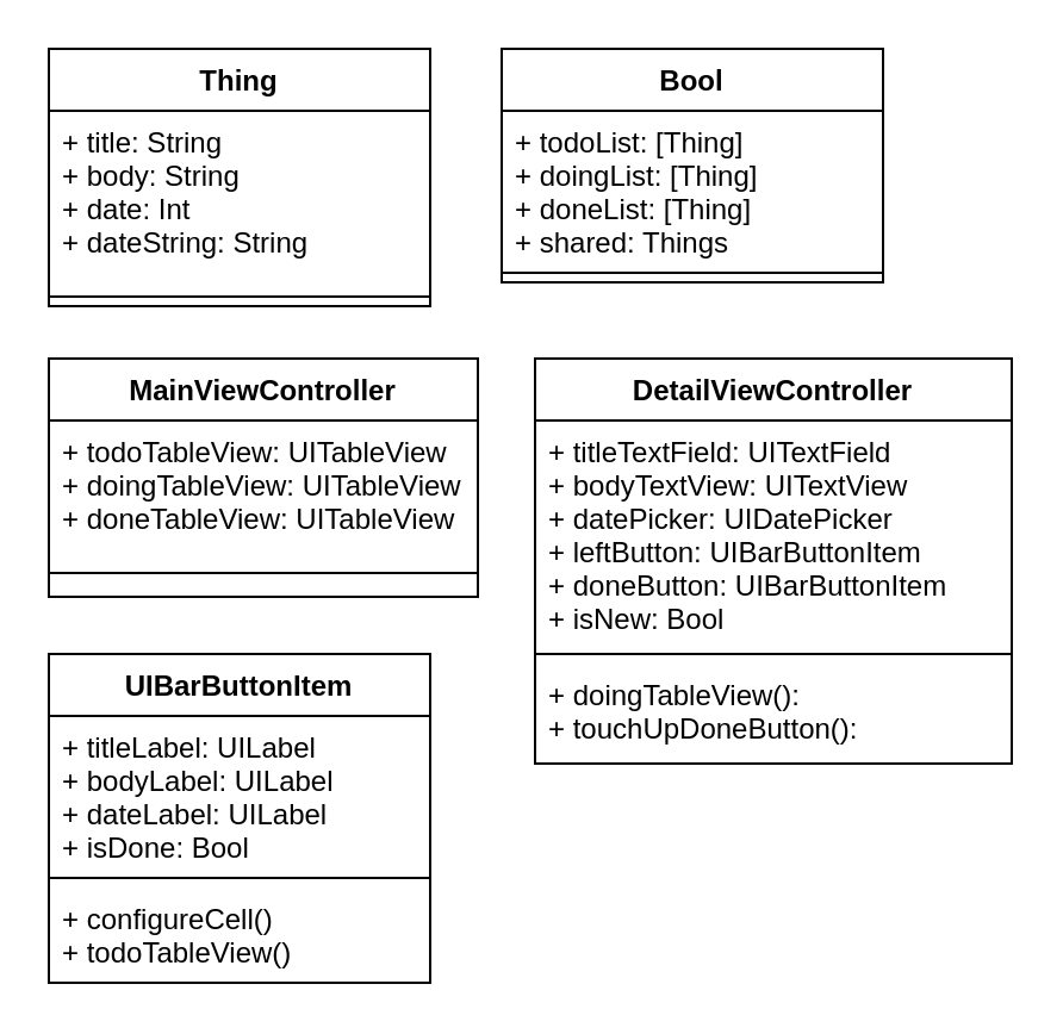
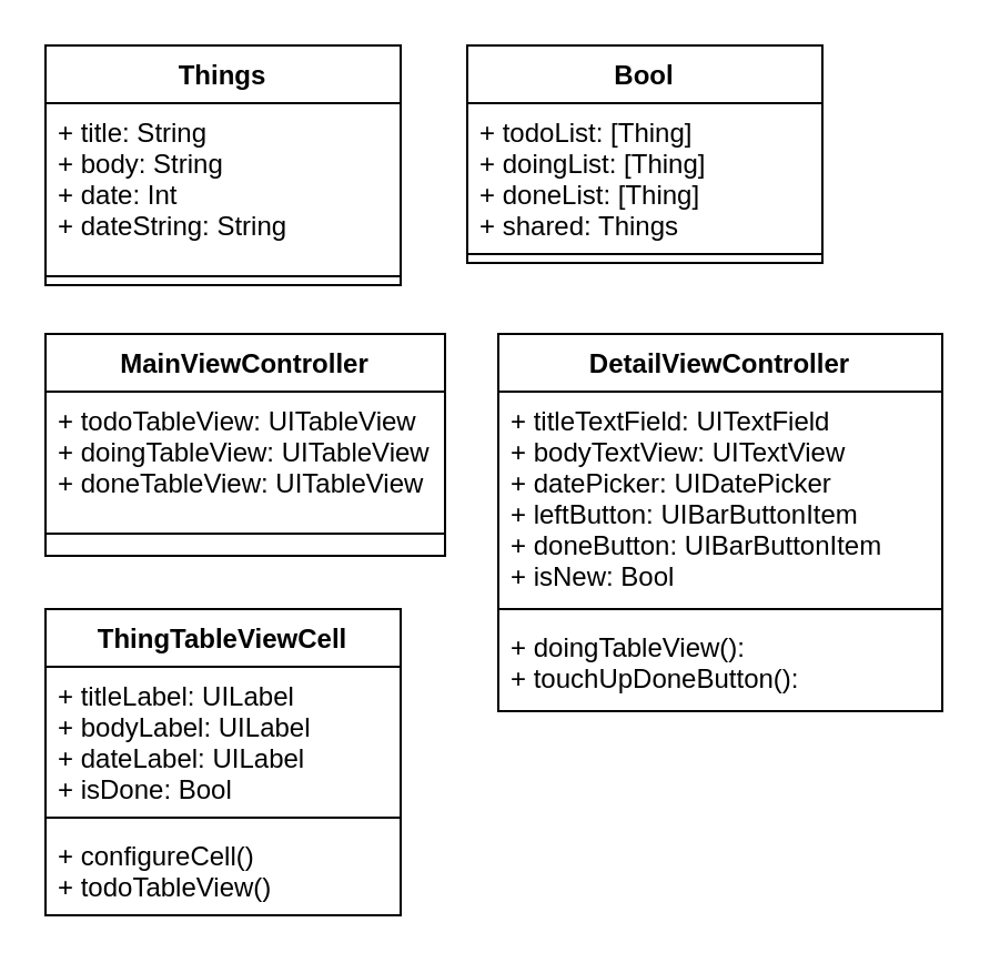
- <mxCell id="13" value="Thing" style="swimlane;fontStyle=1;align=center;verticalAlign=top;childLayout=stackLayout;horizontal=1;startSize=26;horizontalStack=0;resizeParent=1;resizeParentMax=0;resizeLast=0;collapsible=1;marginBottom=0;" vertex="1" parent="1"><mxGeometry x="20" y="20" width="160" height="108" as="geometry" /></mxCell>
+ <mxCell id="13" value="Things" style="swimlane;fontStyle=1;align=center;verticalAlign=top;childLayout=stackLayout;horizontal=1;startSize=26;horizontalStack=0;resizeParent=1;resizeParentMax=0;resizeLast=0;collapsible=1;marginBottom=0;" vertex="1" parent="1"><mxGeometry x="20" y="20" width="160" height="108" as="geometry" /></mxCell>
- <mxCell id="5" value="UIBarButtonItem" style="swimlane;fontStyle=1;align=center;verticalAlign=top;childLayout=stackLayout;horizontal=1;startSize=26;horizontalStack=0;resizeParent=1;resizeParentMax=0;resizeLast=0;collapsible=1;marginBottom=0;" vertex="1" parent="1"><mxGeometry x="20" y="274" width="160" height="138" as="geometry" /></mxCell>
+ <mxCell id="5" value="ThingTableViewCell" style="swimlane;fontStyle=1;align=center;verticalAlign=top;childLayout=stackLayout;horizontal=1;startSize=26;horizontalStack=0;resizeParent=1;resizeParentMax=0;resizeLast=0;collapsible=1;marginBottom=0;" vertex="1" parent="1"><mxGeometry x="20" y="274" width="160" height="138" as="geometry" /></mxCell>
